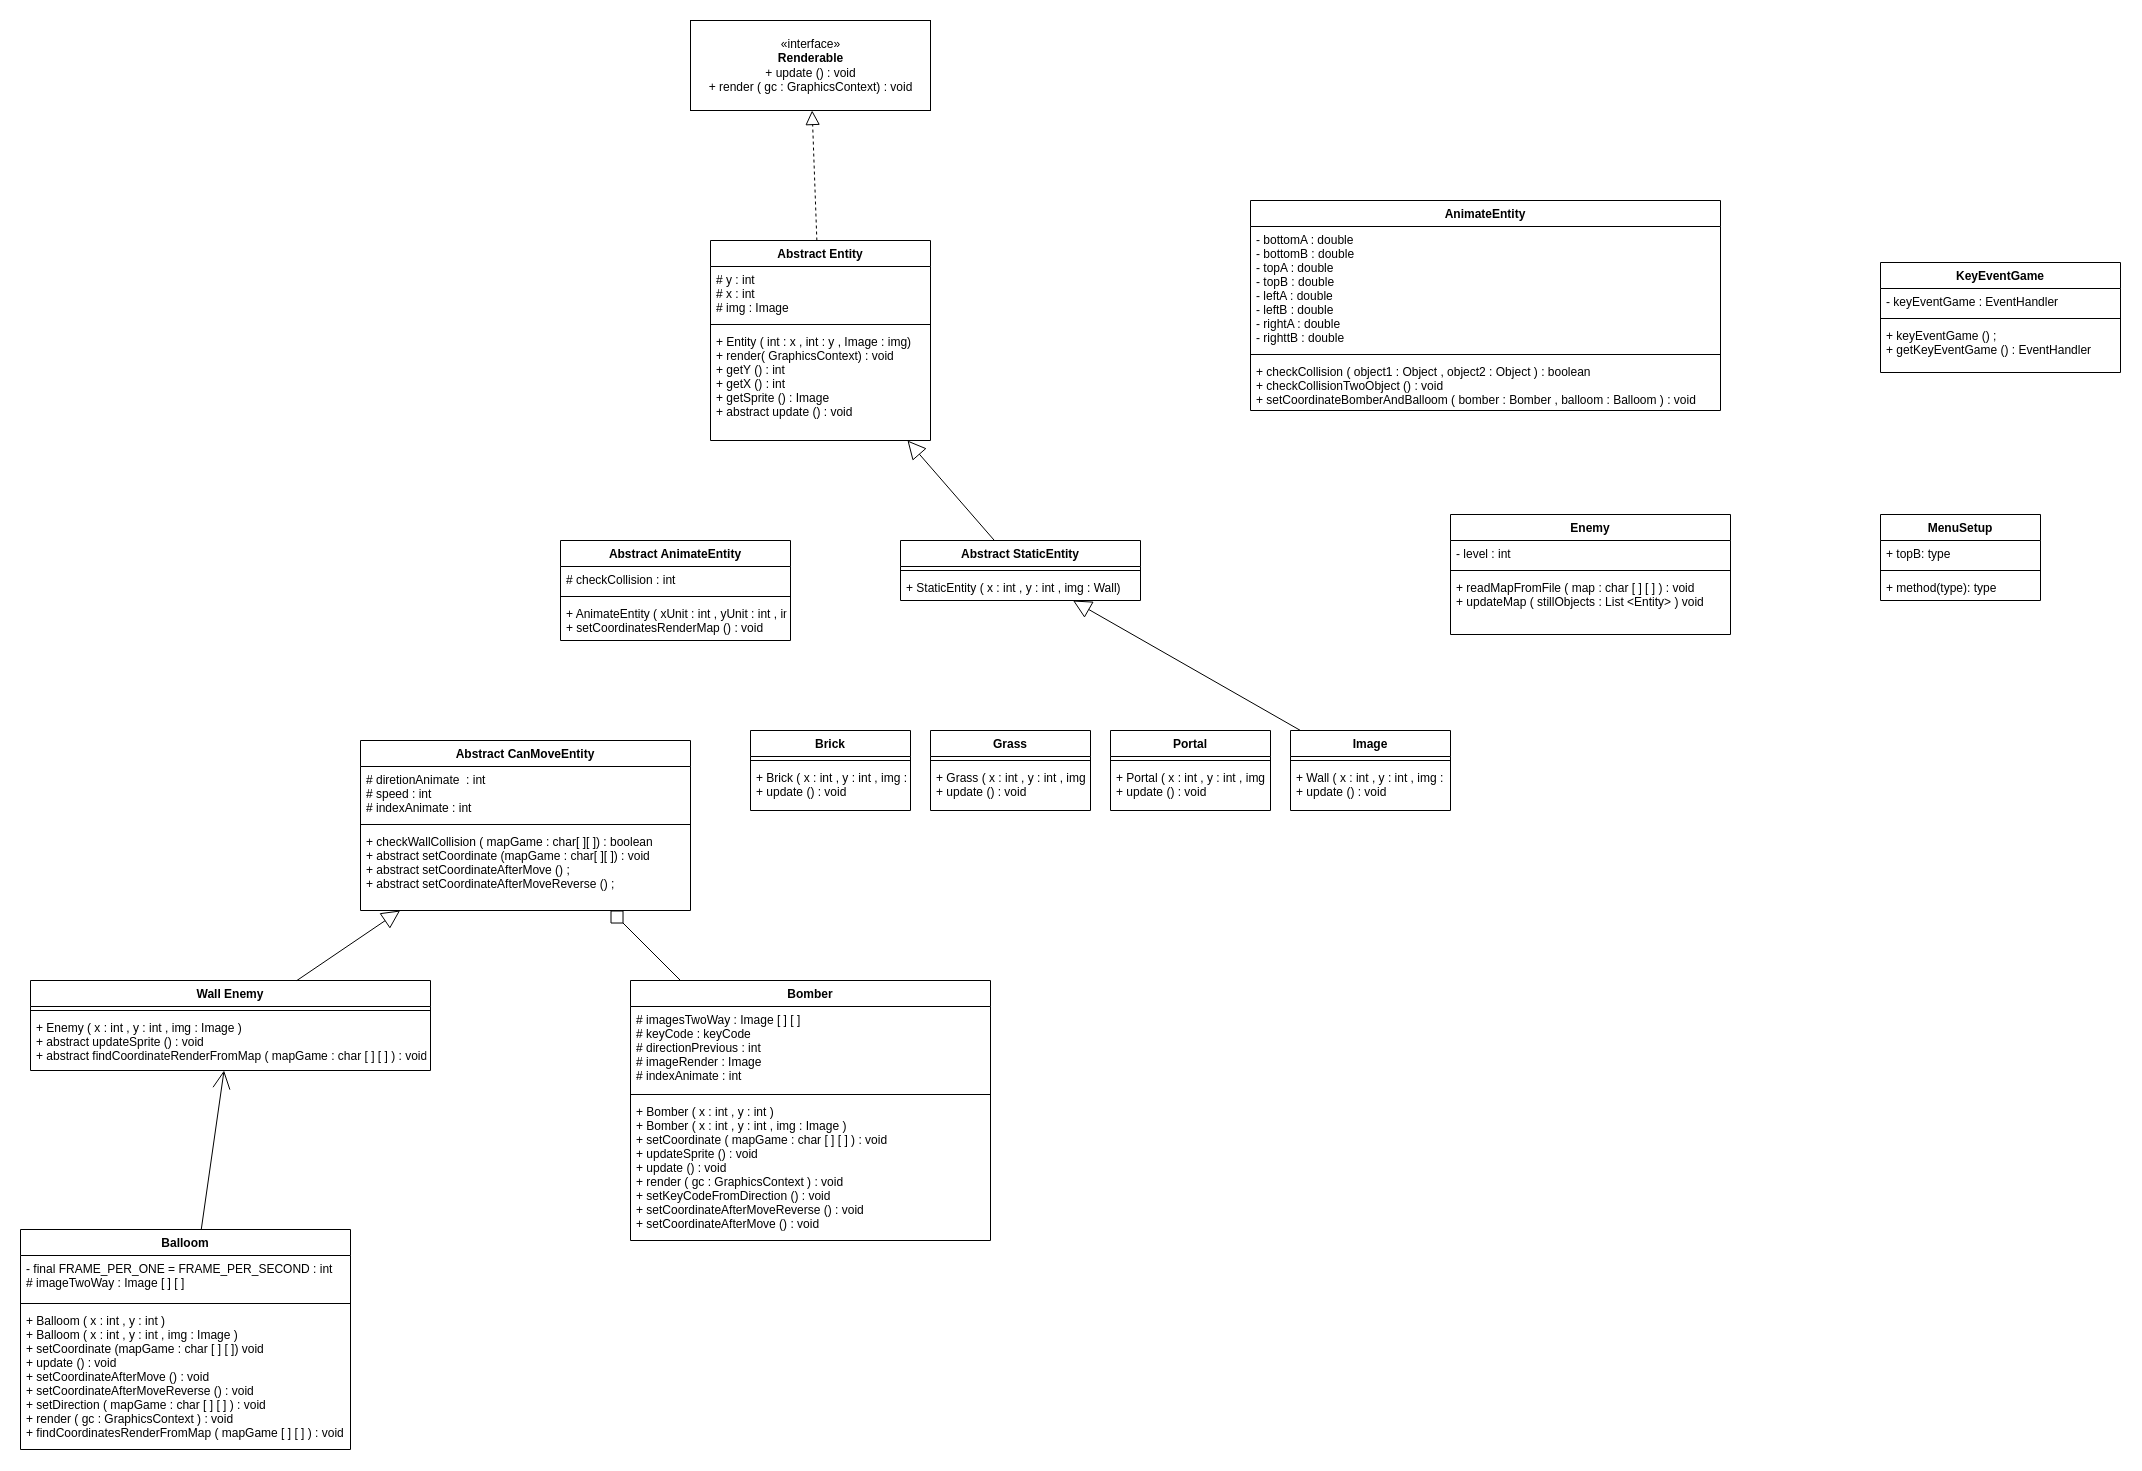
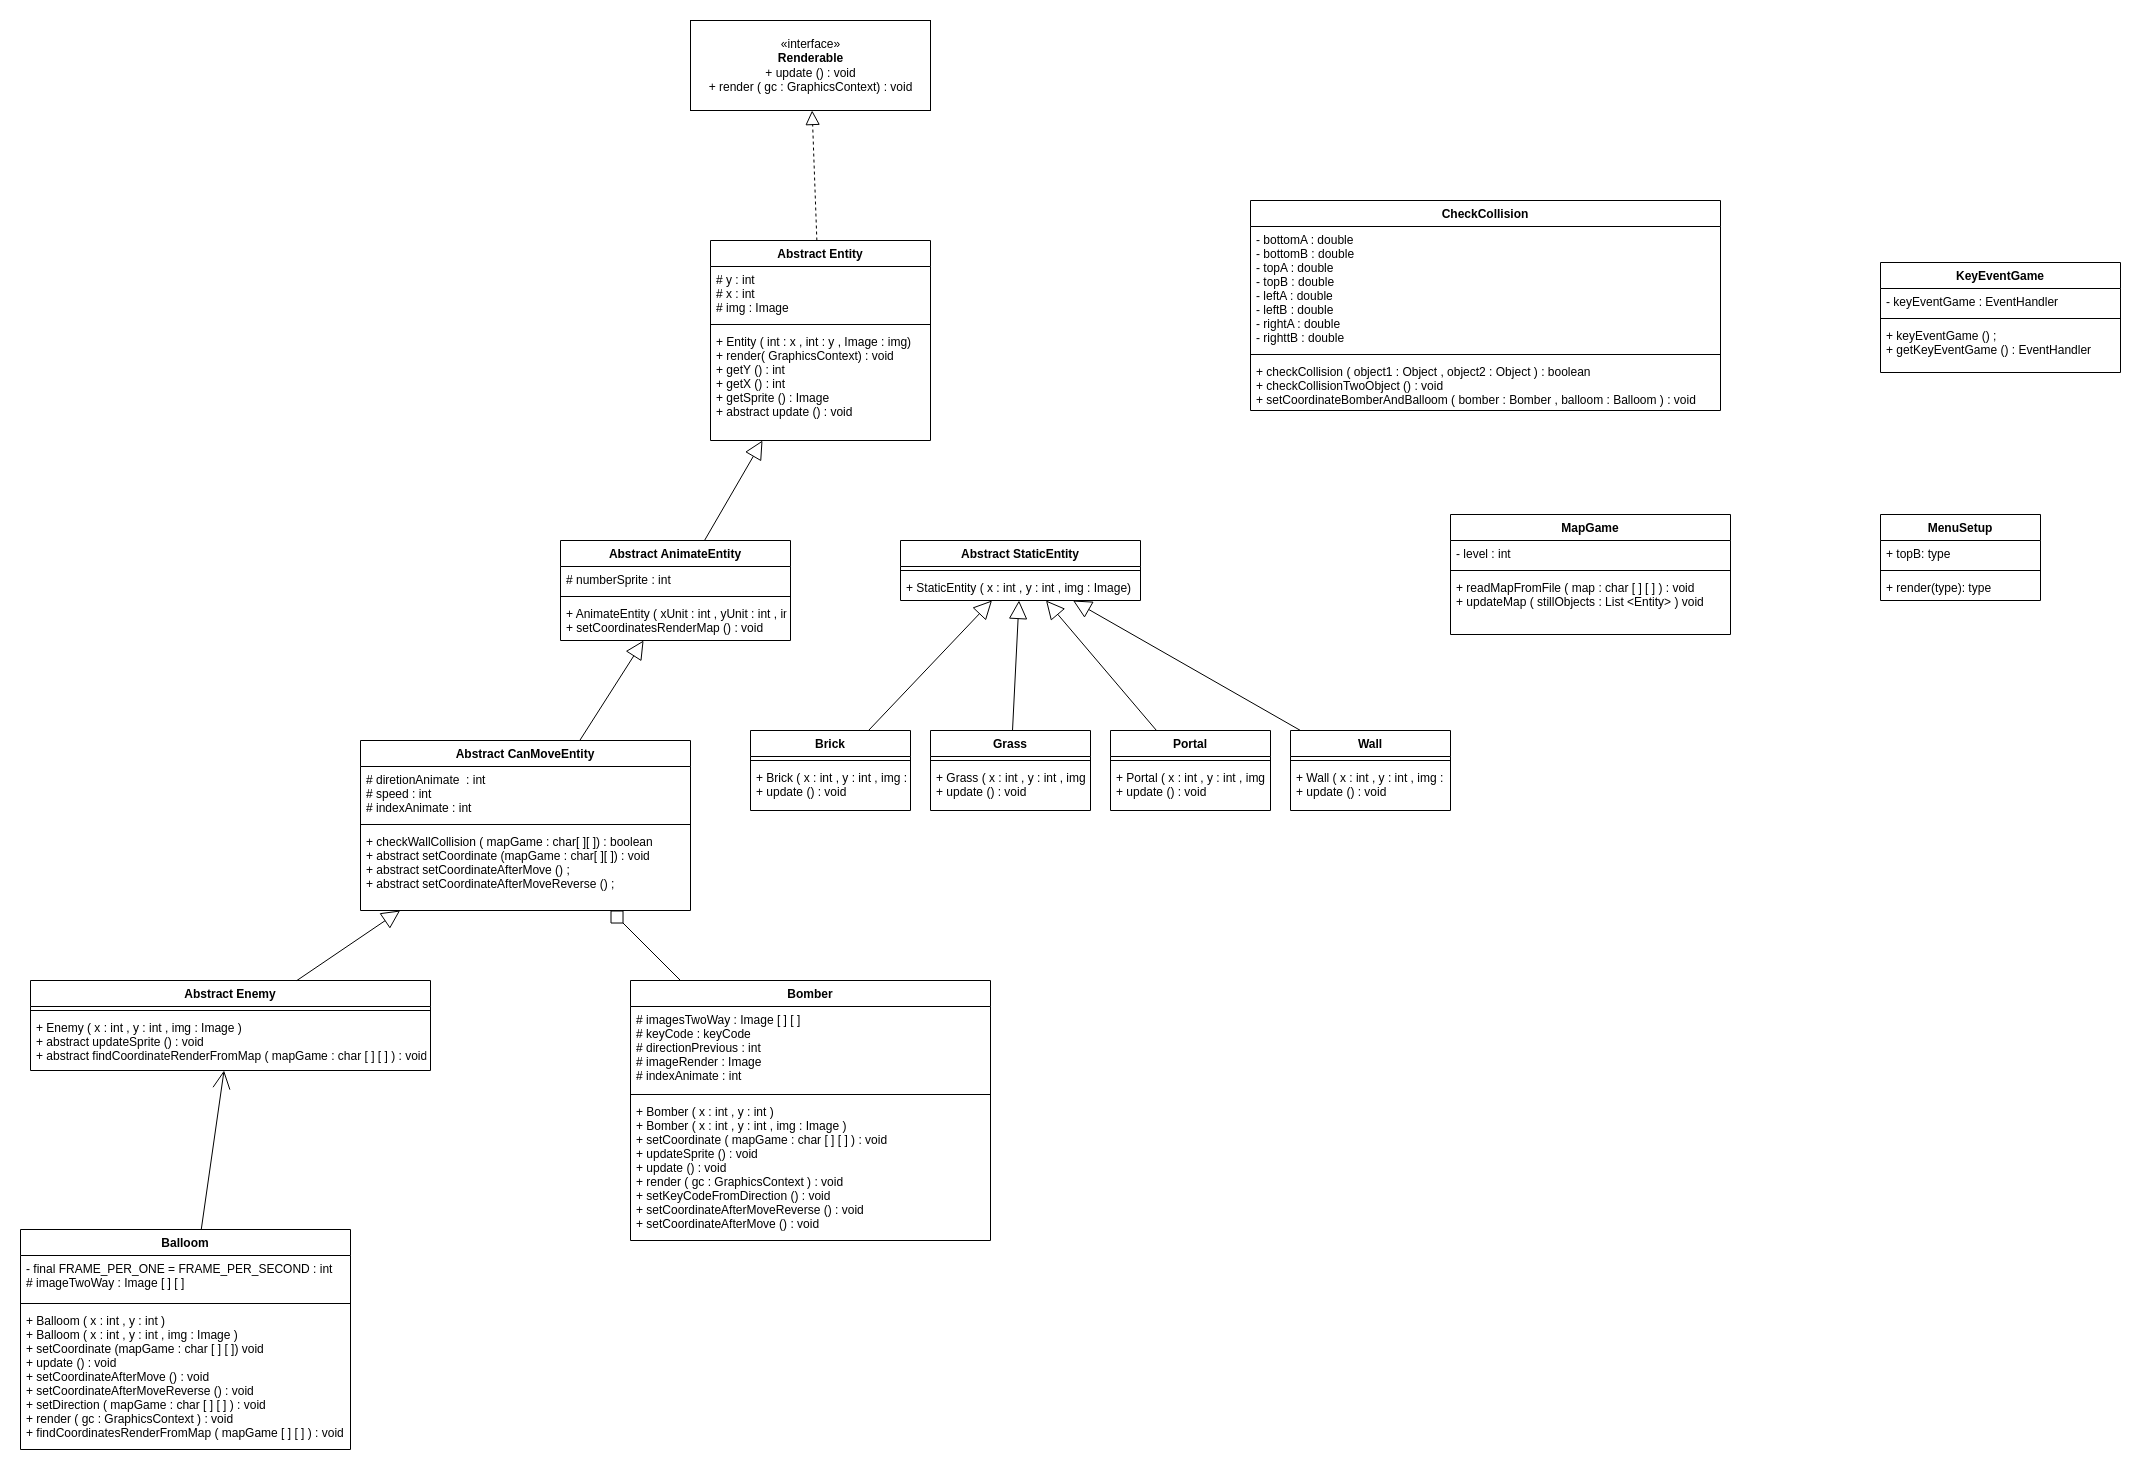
- <mxCell id="52" value="AnimateEntity" style="swimlane;fontStyle=1;align=center;verticalAlign=top;childLayout=stackLayout;horizontal=1;startSize=26;horizontalStack=0;resizeParent=1;resizeParentMax=0;resizeLast=0;collapsible=1;marginBottom=0;" vertex="1" parent="1"><mxGeometry x="1250" y="200" width="470" height="210" as="geometry" /></mxCell>
+ <mxCell id="52" value="CheckCollision" style="swimlane;fontStyle=1;align=center;verticalAlign=top;childLayout=stackLayout;horizontal=1;startSize=26;horizontalStack=0;resizeParent=1;resizeParentMax=0;resizeLast=0;collapsible=1;marginBottom=0;" vertex="1" parent="1"><mxGeometry x="1250" y="200" width="470" height="210" as="geometry" /></mxCell>
- <mxCell id="19" value="" style="endArrow=block;endSize=16;endFill=0;html=1;rounded=0;" edge="1" parent="1" source="16" target="2"><mxGeometry x="0.25" y="60" width="160" relative="1" as="geometry"><mxPoint x="714" y="550" as="sourcePoint" /><mxPoint x="772" y="450" as="targetPoint" /><mxPoint as="offset" /></mxGeometry></mxCell>
+ <mxCell id="10" value="" style="endArrow=block;endSize=16;endFill=0;html=1;rounded=0;" edge="1" parent="1" source="6" target="2"><mxGeometry x="0.25" y="60" width="160" relative="1" as="geometry"><mxPoint x="930" y="460" as="sourcePoint" /><mxPoint x="1090" y="460" as="targetPoint" /><mxPoint as="offset" /></mxGeometry></mxCell>
- <mxCell id="60" value="Enemy" style="swimlane;fontStyle=1;align=center;verticalAlign=top;childLayout=stackLayout;horizontal=1;startSize=26;horizontalStack=0;resizeParent=1;resizeParentMax=0;resizeLast=0;collapsible=1;marginBottom=0;" vertex="1" parent="1"><mxGeometry x="1450" y="514" width="280" height="120" as="geometry" /></mxCell>
+ <mxCell id="60" value="MapGame" style="swimlane;fontStyle=1;align=center;verticalAlign=top;childLayout=stackLayout;horizontal=1;startSize=26;horizontalStack=0;resizeParent=1;resizeParentMax=0;resizeLast=0;collapsible=1;marginBottom=0;" vertex="1" parent="1"><mxGeometry x="1450" y="514" width="280" height="120" as="geometry" /></mxCell>
- <mxCell id="7" value="# checkCollision : int" style="text;strokeColor=none;fillColor=none;align=left;verticalAlign=top;spacingLeft=4;spacingRight=4;overflow=hidden;rotatable=0;points=[[0,0.5],[1,0.5]];portConstraint=eastwest;" vertex="1" parent="6"><mxGeometry y="26" width="230" height="26" as="geometry" /></mxCell>
+ <mxCell id="7" value="# numberSprite : int" style="text;strokeColor=none;fillColor=none;align=left;verticalAlign=top;spacingLeft=4;spacingRight=4;overflow=hidden;rotatable=0;points=[[0,0.5],[1,0.5]];portConstraint=eastwest;" vertex="1" parent="6"><mxGeometry y="26" width="230" height="26" as="geometry" /></mxCell>
- <mxCell id="18" value="+ StaticEntity ( x : int , y : int , img : Wall) " style="text;strokeColor=none;fillColor=none;align=left;verticalAlign=top;spacingLeft=4;spacingRight=4;overflow=hidden;rotatable=0;points=[[0,0.5],[1,0.5]];portConstraint=eastwest;" vertex="1" parent="16"><mxGeometry y="34" width="240" height="26" as="geometry" /></mxCell>
+ <mxCell id="18" value="+ StaticEntity ( x : int , y : int , img : Image) " style="text;strokeColor=none;fillColor=none;align=left;verticalAlign=top;spacingLeft=4;spacingRight=4;overflow=hidden;rotatable=0;points=[[0,0.5],[1,0.5]];portConstraint=eastwest;" vertex="1" parent="16"><mxGeometry y="34" width="240" height="26" as="geometry" /></mxCell>
- <mxCell id="67" value="+ method(type): type" style="text;strokeColor=none;fillColor=none;align=left;verticalAlign=top;spacingLeft=4;spacingRight=4;overflow=hidden;rotatable=0;points=[[0,0.5],[1,0.5]];portConstraint=eastwest;" vertex="1" parent="64"><mxGeometry y="60" width="160" height="26" as="geometry" /></mxCell>
+ <mxCell id="67" value="+ render(type): type" style="text;strokeColor=none;fillColor=none;align=left;verticalAlign=top;spacingLeft=4;spacingRight=4;overflow=hidden;rotatable=0;points=[[0,0.5],[1,0.5]];portConstraint=eastwest;" vertex="1" parent="64"><mxGeometry y="60" width="160" height="26" as="geometry" /></mxCell>
+ <mxCell id="32" value="" style="endArrow=block;endSize=16;endFill=0;html=1;rounded=0;" edge="1" parent="1" source="20" target="16"><mxGeometry x="0.25" y="60" width="160" relative="1" as="geometry"><mxPoint x="580.349" y="750" as="sourcePoint" /><mxPoint x="650.116" y="650" as="targetPoint" /><mxPoint as="offset" /></mxGeometry></mxCell>
+ <mxCell id="34" value="" style="endArrow=block;endSize=16;endFill=0;html=1;rounded=0;" edge="1" parent="1" source="26" target="16"><mxGeometry x="0.25" y="60" width="160" relative="1" as="geometry"><mxPoint x="600.349" y="770" as="sourcePoint" /><mxPoint x="670.116" y="670" as="targetPoint" /><mxPoint as="offset" /></mxGeometry></mxCell>
+ <mxCell id="33" value="" style="endArrow=block;endSize=16;endFill=0;html=1;rounded=0;" edge="1" parent="1" source="23" target="16"><mxGeometry x="0.25" y="60" width="160" relative="1" as="geometry"><mxPoint x="590.349" y="760" as="sourcePoint" /><mxPoint x="660.116" y="660" as="targetPoint" /><mxPoint as="offset" /></mxGeometry></mxCell>
+ <mxCell id="15" value="" style="endArrow=block;endSize=16;endFill=0;html=1;rounded=0;" edge="1" parent="1" source="11" target="6"><mxGeometry x="0.25" y="60" width="160" relative="1" as="geometry"><mxPoint x="980" y="720" as="sourcePoint" /><mxPoint x="940" y="640" as="targetPoint" /><mxPoint as="offset" /></mxGeometry></mxCell>
- <mxCell id="29" value="Image" style="swimlane;fontStyle=1;align=center;verticalAlign=top;childLayout=stackLayout;horizontal=1;startSize=26;horizontalStack=0;resizeParent=1;resizeParentMax=0;resizeLast=0;collapsible=1;marginBottom=0;" vertex="1" parent="1"><mxGeometry x="1290" y="730" width="160" height="80" as="geometry" /></mxCell>
+ <mxCell id="29" value="Wall" style="swimlane;fontStyle=1;align=center;verticalAlign=top;childLayout=stackLayout;horizontal=1;startSize=26;horizontalStack=0;resizeParent=1;resizeParentMax=0;resizeLast=0;collapsible=1;marginBottom=0;" vertex="1" parent="1"><mxGeometry x="1290" y="730" width="160" height="80" as="geometry" /></mxCell>
- <mxCell id="41" value="Wall Enemy" style="swimlane;fontStyle=1;align=center;verticalAlign=top;childLayout=stackLayout;horizontal=1;startSize=26;horizontalStack=0;resizeParent=1;resizeParentMax=0;resizeLast=0;collapsible=1;marginBottom=0;" vertex="1" parent="1"><mxGeometry x="30" y="980" width="400" height="90" as="geometry" /></mxCell>
+ <mxCell id="41" value="Abstract Enemy" style="swimlane;fontStyle=1;align=center;verticalAlign=top;childLayout=stackLayout;horizontal=1;startSize=26;horizontalStack=0;resizeParent=1;resizeParentMax=0;resizeLast=0;collapsible=1;marginBottom=0;" vertex="1" parent="1"><mxGeometry x="30" y="980" width="400" height="90" as="geometry" /></mxCell>
